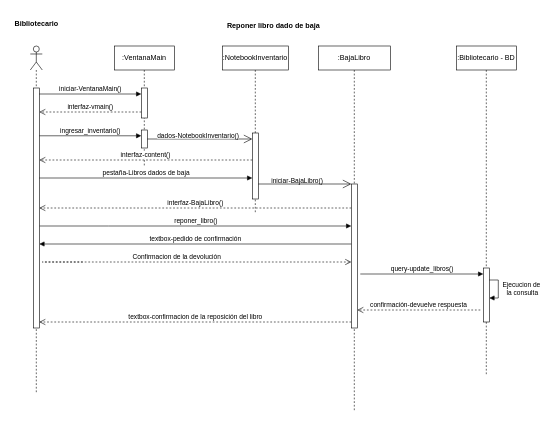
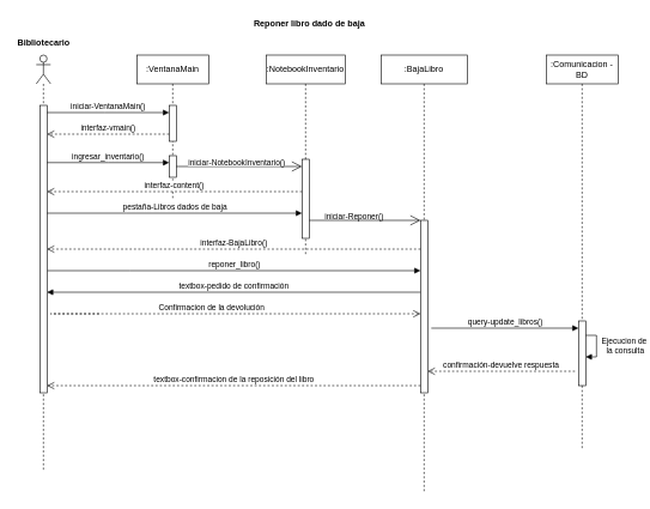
- <mxCell id="29" value="Bibliotecario" style="text;align=center;fontStyle=1;verticalAlign=middle;spacingLeft=3;spacingRight=3;strokeColor=none;rotatable=0;points=[[0,0.5],[1,0.5]];portConstraint=eastwest;html=1;" parent="1" vertex="1"><mxGeometry x="20" y="26" width="80" height="26" as="geometry" /></mxCell>
+ <mxCell id="29" value="Bibliotecario" style="text;align=center;fontStyle=1;verticalAlign=middle;spacingLeft=3;spacingRight=3;strokeColor=none;rotatable=0;points=[[0,0.5],[1,0.5]];portConstraint=eastwest;html=1;" parent="1" vertex="1"><mxGeometry x="20" y="46" width="80" height="26" as="geometry" /></mxCell>
- <mxCell id="9" value="Reponer libro dado de baja" style="text;align=center;fontStyle=1;verticalAlign=middle;spacingLeft=3;spacingRight=3;strokeColor=none;rotatable=0;points=[[0,0.5],[1,0.5]];portConstraint=eastwest;html=1;" parent="1" vertex="1"><mxGeometry x="335" y="30" width="240" height="26" as="geometry" /></mxCell>
+ <mxCell id="9" value="Reponer libro dado de baja" style="text;align=center;fontStyle=1;verticalAlign=middle;spacingLeft=3;spacingRight=3;strokeColor=none;rotatable=0;points=[[0,0.5],[1,0.5]];portConstraint=eastwest;html=1;" parent="1" vertex="1"><mxGeometry x="310" y="20" width="240" height="26" as="geometry" /></mxCell>
- <mxCell id="23" value=":Bibliotecario - BD" style="shape=umlLifeline;perimeter=lifelinePerimeter;whiteSpace=wrap;html=1;container=1;dropTarget=0;collapsible=0;recursiveResize=0;outlineConnect=0;portConstraint=eastwest;newEdgeStyle={&quot;curved&quot;:0,&quot;rounded&quot;:0};" parent="1" vertex="1"><mxGeometry x="760" y="76" width="100" height="550" as="geometry" /></mxCell>
+ <mxCell id="23" value=":Comunicacion - BD" style="shape=umlLifeline;perimeter=lifelinePerimeter;whiteSpace=wrap;html=1;container=1;dropTarget=0;collapsible=0;recursiveResize=0;outlineConnect=0;portConstraint=eastwest;newEdgeStyle={&quot;curved&quot;:0,&quot;rounded&quot;:0};" parent="1" vertex="1"><mxGeometry x="760" y="76" width="100" height="550" as="geometry" /></mxCell>
- <mxCell id="14" value="&lt;span style=&quot;font-family: Helvetica; font-size: 11px; font-style: normal; font-variant-ligatures: normal; font-variant-caps: normal; font-weight: 400; letter-spacing: normal; orphans: 2; text-align: center; text-indent: 0px; text-transform: none; widows: 2; word-spacing: 0px; -webkit-text-stroke-width: 0px; white-space: nowrap; text-decoration-thickness: initial; text-decoration-style: initial; text-decoration-color: initial; float: none; display: inline !important; background-color: rgb(255, 255, 255);&quot;&gt;dados-NotebookInventario()&lt;/span&gt;" style="text;whiteSpace=wrap;html=1;" parent="1" vertex="1"><mxGeometry x="260" y="211" width="160" height="15" as="geometry" /></mxCell>
+ <mxCell id="14" value="&lt;span style=&quot;font-family: Helvetica; font-size: 11px; font-style: normal; font-variant-ligatures: normal; font-variant-caps: normal; font-weight: 400; letter-spacing: normal; orphans: 2; text-align: center; text-indent: 0px; text-transform: none; widows: 2; word-spacing: 0px; -webkit-text-stroke-width: 0px; white-space: nowrap; text-decoration-thickness: initial; text-decoration-style: initial; text-decoration-color: initial; float: none; display: inline !important; background-color: rgb(255, 255, 255);&quot;&gt;iniciar-NotebookInventario()&lt;/span&gt;" style="text;whiteSpace=wrap;html=1;" parent="1" vertex="1"><mxGeometry x="260" y="211" width="160" height="15" as="geometry" /></mxCell>
- <mxCell id="19" value="&lt;span style=&quot;font-family: Helvetica; font-size: 11px; font-style: normal; font-variant-ligatures: normal; font-variant-caps: normal; font-weight: 400; letter-spacing: normal; orphans: 2; text-align: center; text-indent: 0px; text-transform: none; widows: 2; word-spacing: 0px; -webkit-text-stroke-width: 0px; white-space: nowrap; text-decoration-thickness: initial; text-decoration-style: initial; text-decoration-color: initial; float: none; display: inline !important; background-color: rgb(255, 255, 255);&quot;&gt;iniciar-BajaLibro()&lt;/span&gt;" style="text;whiteSpace=wrap;html=1;" parent="1" vertex="1"><mxGeometry x="450" y="286" width="160" height="30" as="geometry" /></mxCell>
+ <mxCell id="19" value="&lt;span style=&quot;font-family: Helvetica; font-size: 11px; font-style: normal; font-variant-ligatures: normal; font-variant-caps: normal; font-weight: 400; letter-spacing: normal; orphans: 2; text-align: center; text-indent: 0px; text-transform: none; widows: 2; word-spacing: 0px; -webkit-text-stroke-width: 0px; white-space: nowrap; text-decoration-thickness: initial; text-decoration-style: initial; text-decoration-color: initial; float: none; display: inline !important; background-color: rgb(255, 255, 255);&quot;&gt;iniciar-Reponer()&lt;/span&gt;" style="text;whiteSpace=wrap;html=1;" parent="1" vertex="1"><mxGeometry x="450" y="286" width="160" height="30" as="geometry" /></mxCell>
